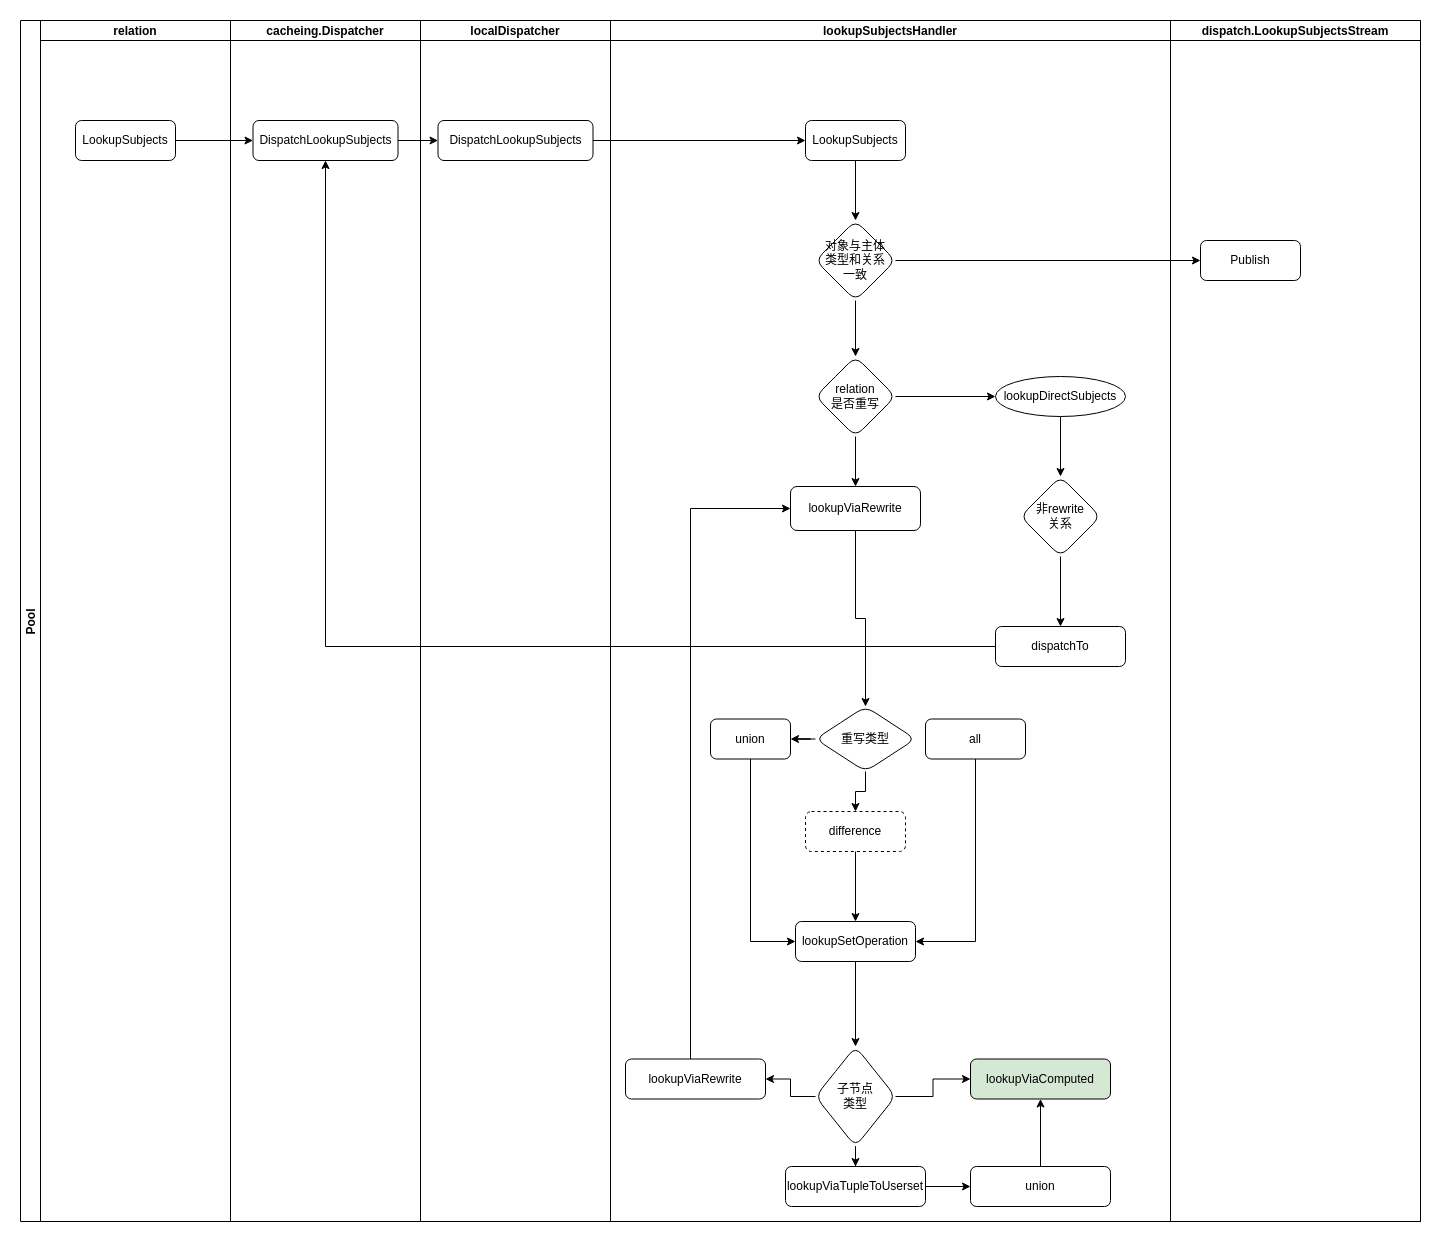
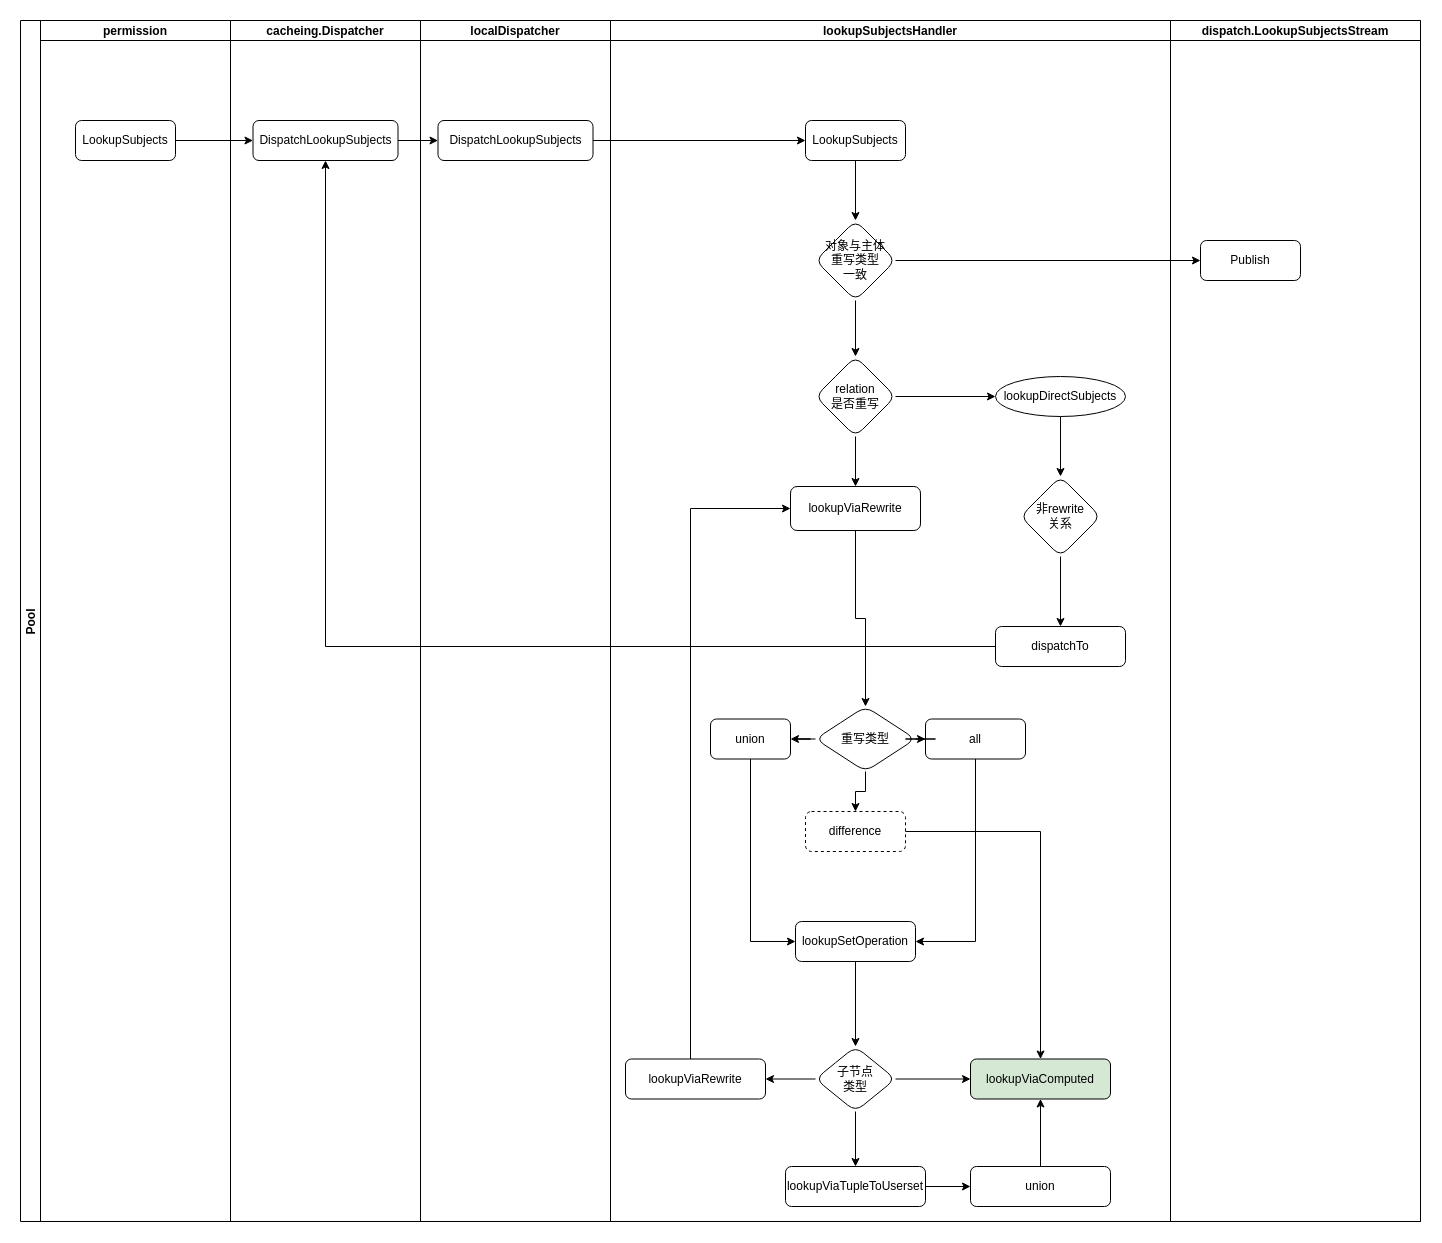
- <mxCell id="3" value="relation" style="swimlane;startSize=20;" vertex="1" parent="2"><mxGeometry x="20" width="190" height="1201" as="geometry" /></mxCell>
+ <mxCell id="3" value="permission" style="swimlane;startSize=20;" vertex="1" parent="2"><mxGeometry x="20" width="190" height="1201" as="geometry" /></mxCell>
- <mxCell id="13" value="对象与主体&lt;br&gt;类型和关系&lt;br&gt;一致" style="rhombus;whiteSpace=wrap;html=1;rounded=1;" vertex="1" parent="9"><mxGeometry x="205" y="200" width="80" height="80" as="geometry" /></mxCell>
+ <mxCell id="13" value="对象与主体&lt;br&gt;重写类型&lt;br&gt;一致" style="rhombus;whiteSpace=wrap;html=1;rounded=1;" vertex="1" parent="9"><mxGeometry x="205" y="200" width="80" height="80" as="geometry" /></mxCell>
+ <mxCell id="28" style="edgeStyle=orthogonalEdgeStyle;rounded=0;orthogonalLoop=1;jettySize=auto;html=1;entryX=0;entryY=0.5;entryDx=0;entryDy=0;" edge="1" parent="9" source="24" target="27"><mxGeometry relative="1" as="geometry" /></mxCell>
- <mxCell id="32" style="edgeStyle=orthogonalEdgeStyle;rounded=0;orthogonalLoop=1;jettySize=auto;html=1;" edge="1" parent="9" source="29" target="31"><mxGeometry relative="1" as="geometry" /></mxCell>
+ <mxCell id="32" style="edgeStyle=orthogonalEdgeStyle;rounded=0;orthogonalLoop=1;jettySize=auto;html=1;" edge="1" parent="9" source="29" target="37"><mxGeometry relative="1" as="geometry" /></mxCell>
- <mxCell id="36" value="子节点&lt;br&gt;类型" style="rhombus;whiteSpace=wrap;html=1;rounded=1;" vertex="1" parent="9"><mxGeometry x="205" y="1026" width="80" height="100" as="geometry" /></mxCell>
+ <mxCell id="36" value="子节点&lt;br&gt;类型" style="rhombus;whiteSpace=wrap;html=1;rounded=1;" vertex="1" parent="9"><mxGeometry x="205" y="1026" width="80" height="65" as="geometry" /></mxCell>
